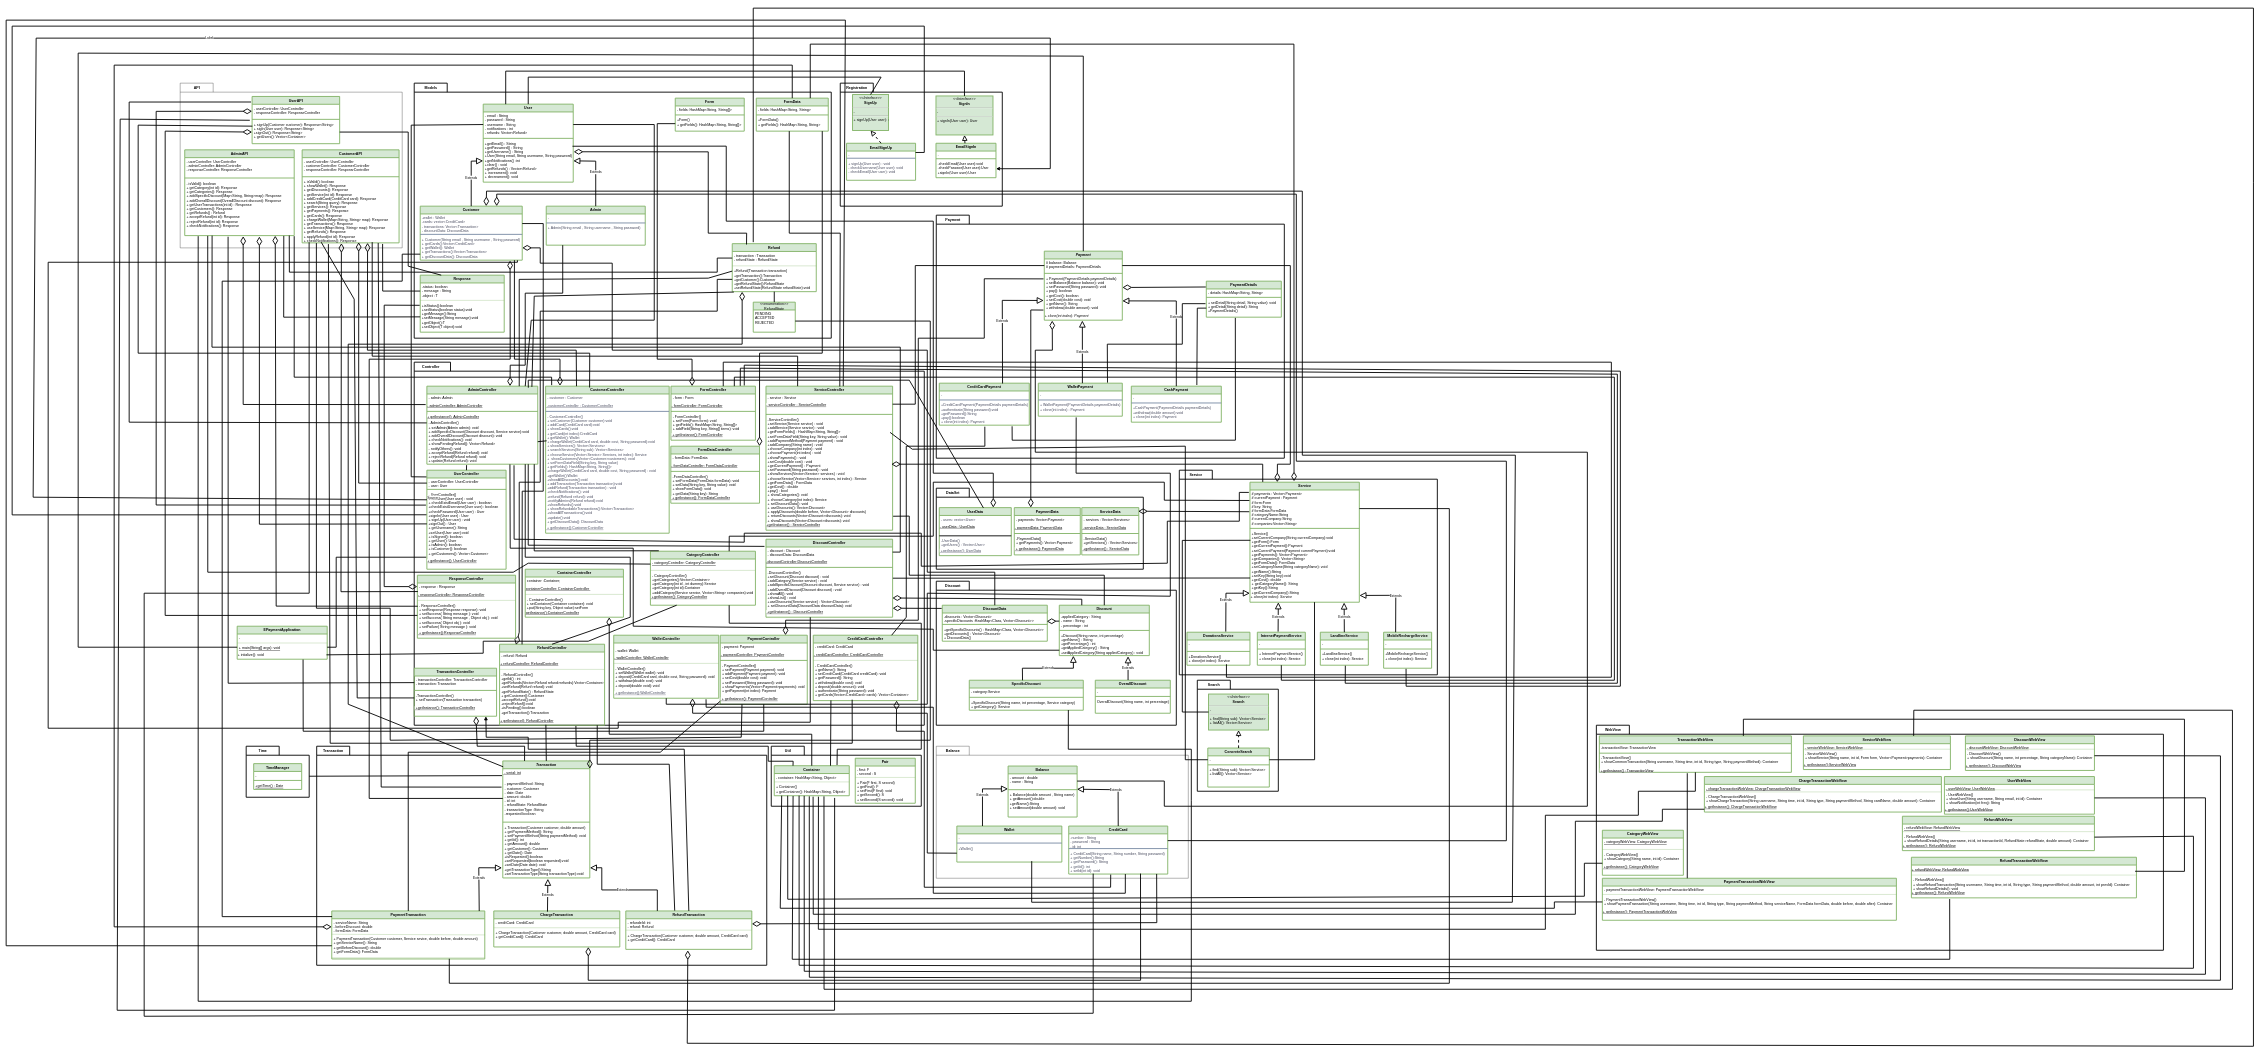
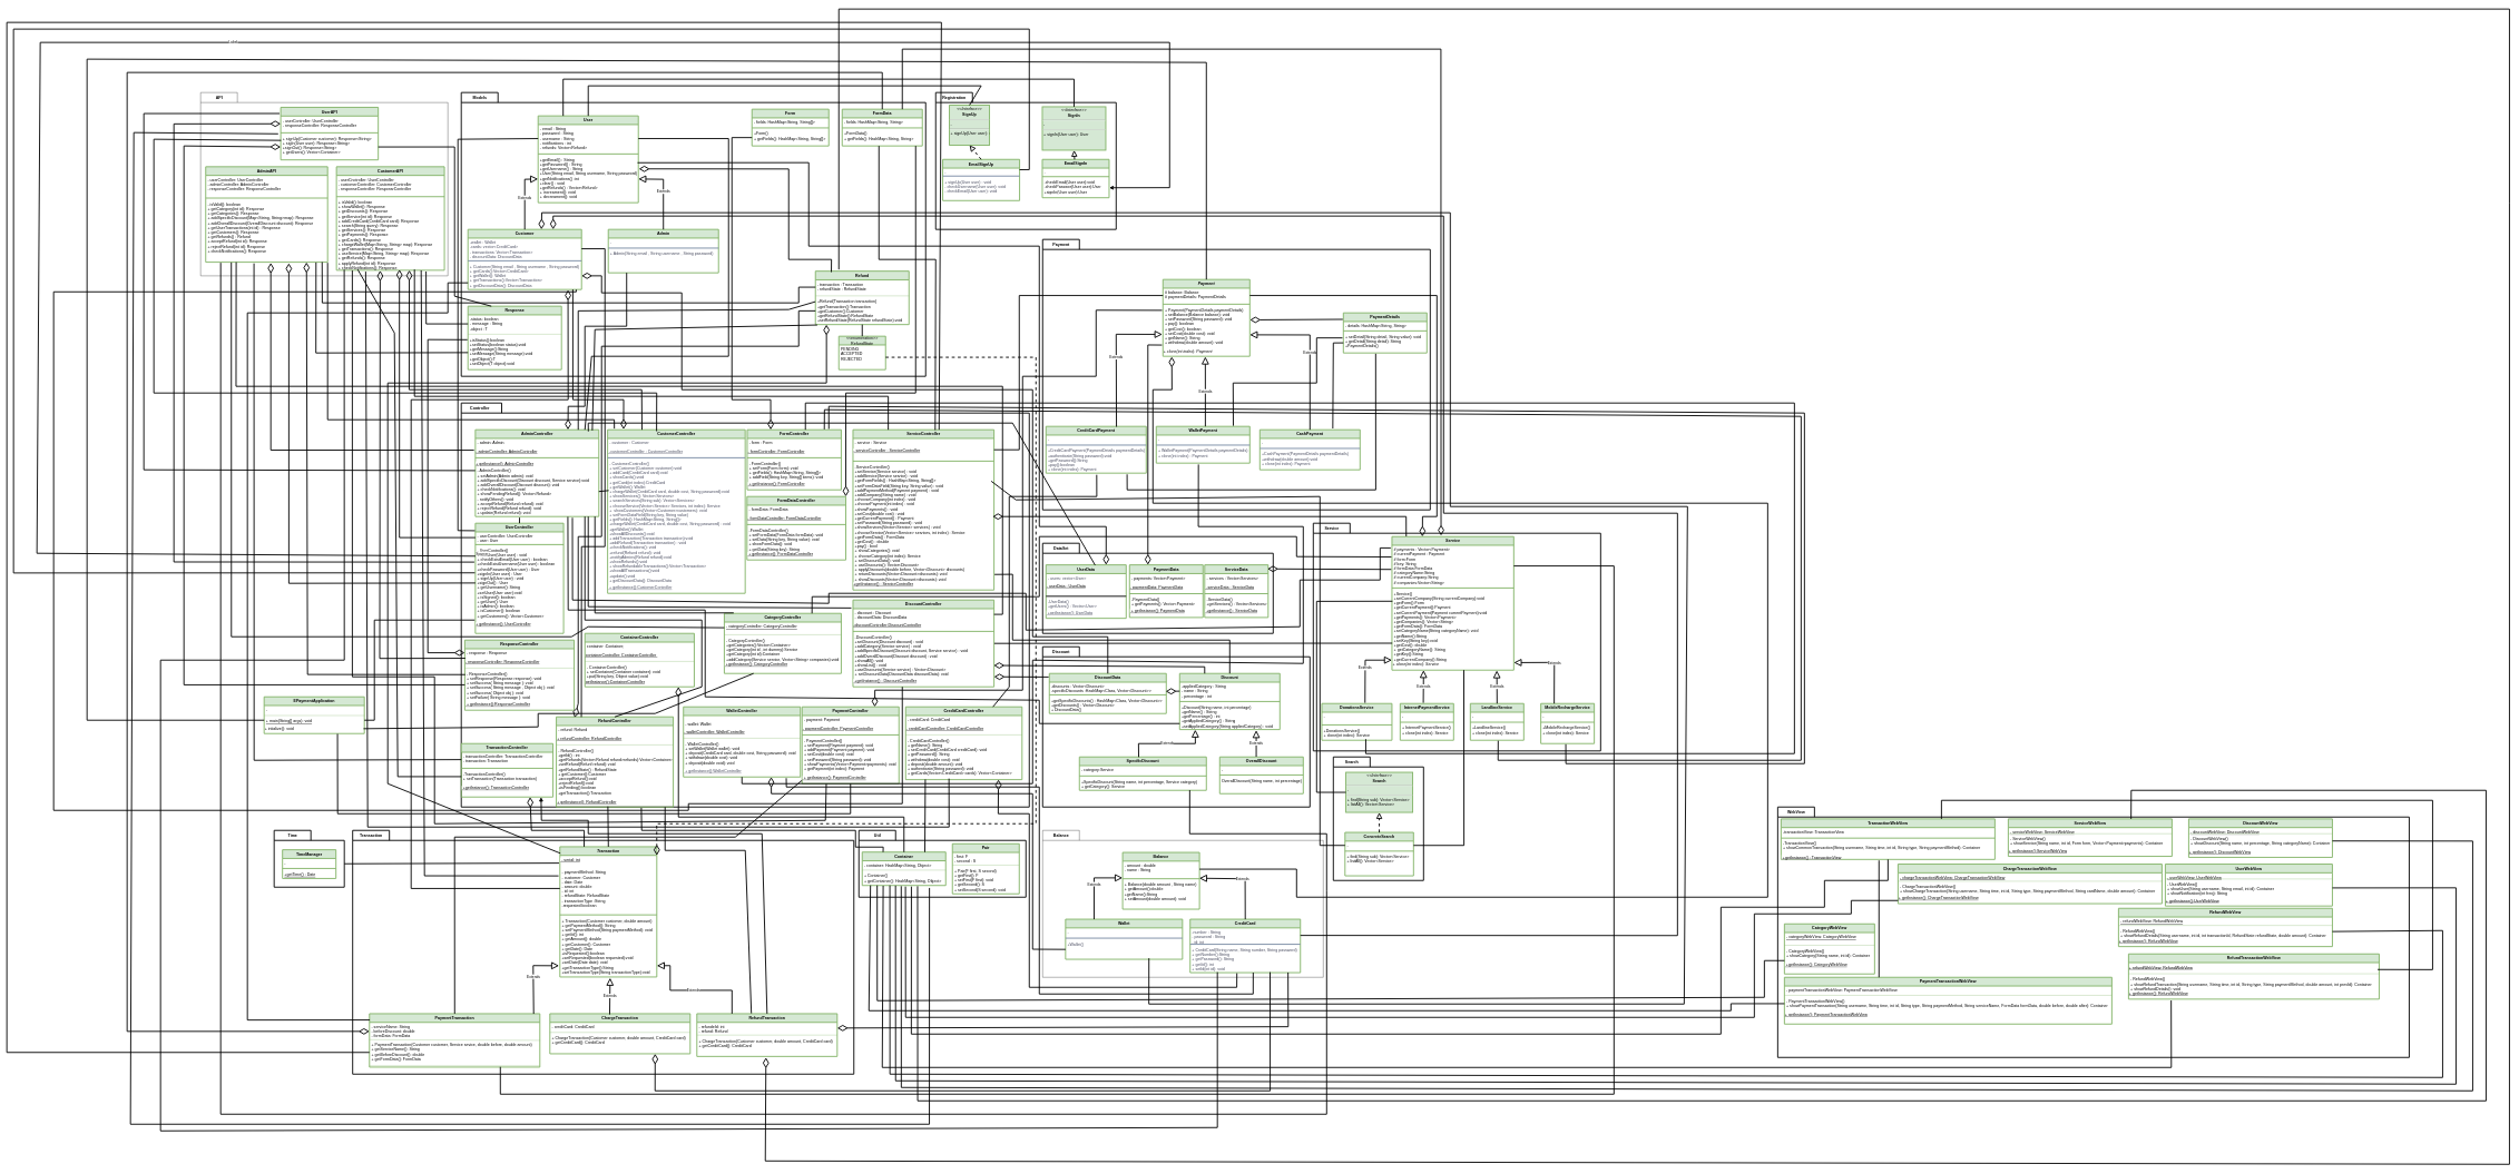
- <mxCell id="476" value="" style="endArrow=none;html=1;rounded=0;strokeWidth=3;entryX=0.5;entryY=1;entryDx=0;entryDy=0;exitX=0.75;exitY=0;exitDx=0;exitDy=0;" edge="1" parent="1" source="16" target="290"><mxGeometry width="50" height="50" relative="1" as="geometry"><mxPoint x="4230" y="2160" as="sourcePoint" /><mxPoint x="4280" y="2110" as="targetPoint" /><Array as="points"><mxPoint x="2447" y="1250" /><mxPoint x="5380" y="1250" /><mxPoint x="5380" y="2260" /><mxPoint x="4270" y="2260" /></Array></mxGeometry></mxCell>
- <mxCell id="77" value="- ContainerController()&#10;+ setContainer(Container container): void&#10;+put(String key, Object value):setForm&#10;" style="text;strokeColor=none;fillColor=none;align=left;verticalAlign=top;spacingLeft=4;spacingRight=4;overflow=hidden;rotatable=0;points=[[0,0.5],[1,0.5]];portConstraint=eastwest;strokeWidth=3;" vertex="1" parent="73"><mxGeometry y="88" width="327.329" height="42" as="geometry" /></mxCell>
+ <mxCell id="77" value="- ContainerController()&#10;+ setContainer(Container container): void&#10;+put(String key, Object value):void&#10;" style="text;strokeColor=none;fillColor=none;align=left;verticalAlign=top;spacingLeft=4;spacingRight=4;overflow=hidden;rotatable=0;points=[[0,0.5],[1,0.5]];portConstraint=eastwest;strokeWidth=3;" vertex="1" parent="73"><mxGeometry y="88" width="327.329" height="42" as="geometry" /></mxCell>
- <mxCell id="418" value="" style="endArrow=none;html=1;rounded=0;strokeWidth=3;exitX=0.75;exitY=1;exitDx=0;exitDy=0;entryX=0.837;entryY=-0.022;entryDx=0;entryDy=0;entryPerimeter=0;" edge="1" parent="1" source="83" target="237"><mxGeometry width="50" height="50" relative="1" as="geometry"><mxPoint x="2710" y="2140" as="sourcePoint" /><mxPoint x="2760" y="2090" as="targetPoint" /><Array as="points"><mxPoint x="2430" y="2070" /><mxPoint x="3070" y="2070" /><mxPoint x="3070" y="2490" /><mxPoint x="2790" y="2490" /></Array></mxGeometry></mxCell>
- <mxCell id="383" value="" style="endArrow=diamondThin;endFill=0;endSize=24;html=1;rounded=0;strokeWidth=3;entryX=1;entryY=0;entryDx=0;entryDy=0;exitX=1;exitY=0.5;exitDx=0;exitDy=0;" edge="1" parent="1" source="113" target="244"><mxGeometry width="160" relative="1" as="geometry"><mxPoint x="2220" y="2160" as="sourcePoint" /><mxPoint x="2380" y="2160" as="targetPoint" /><Array as="points"><mxPoint x="3100" y="1063" /><mxPoint x="3100" y="2460" /><mxPoint x="1965" y="2460" /></Array></mxGeometry></mxCell>
+ <mxCell id="383" value="" style="endArrow=diamondThin;endFill=0;endSize=24;html=1;rounded=0;strokeWidth=3;entryX=1;entryY=0;entryDx=0;entryDy=0;exitX=1;exitY=0.5;exitDx=0;exitDy=0;dashed=1;" edge="1" parent="1" source="113" target="244"><mxGeometry width="160" relative="1" as="geometry"><mxPoint x="2220" y="2160" as="sourcePoint" /><mxPoint x="2380" y="2160" as="targetPoint" /><Array as="points"><mxPoint x="3100" y="1063" /><mxPoint x="3100" y="2460" /><mxPoint x="1965" y="2460" /></Array></mxGeometry></mxCell>
